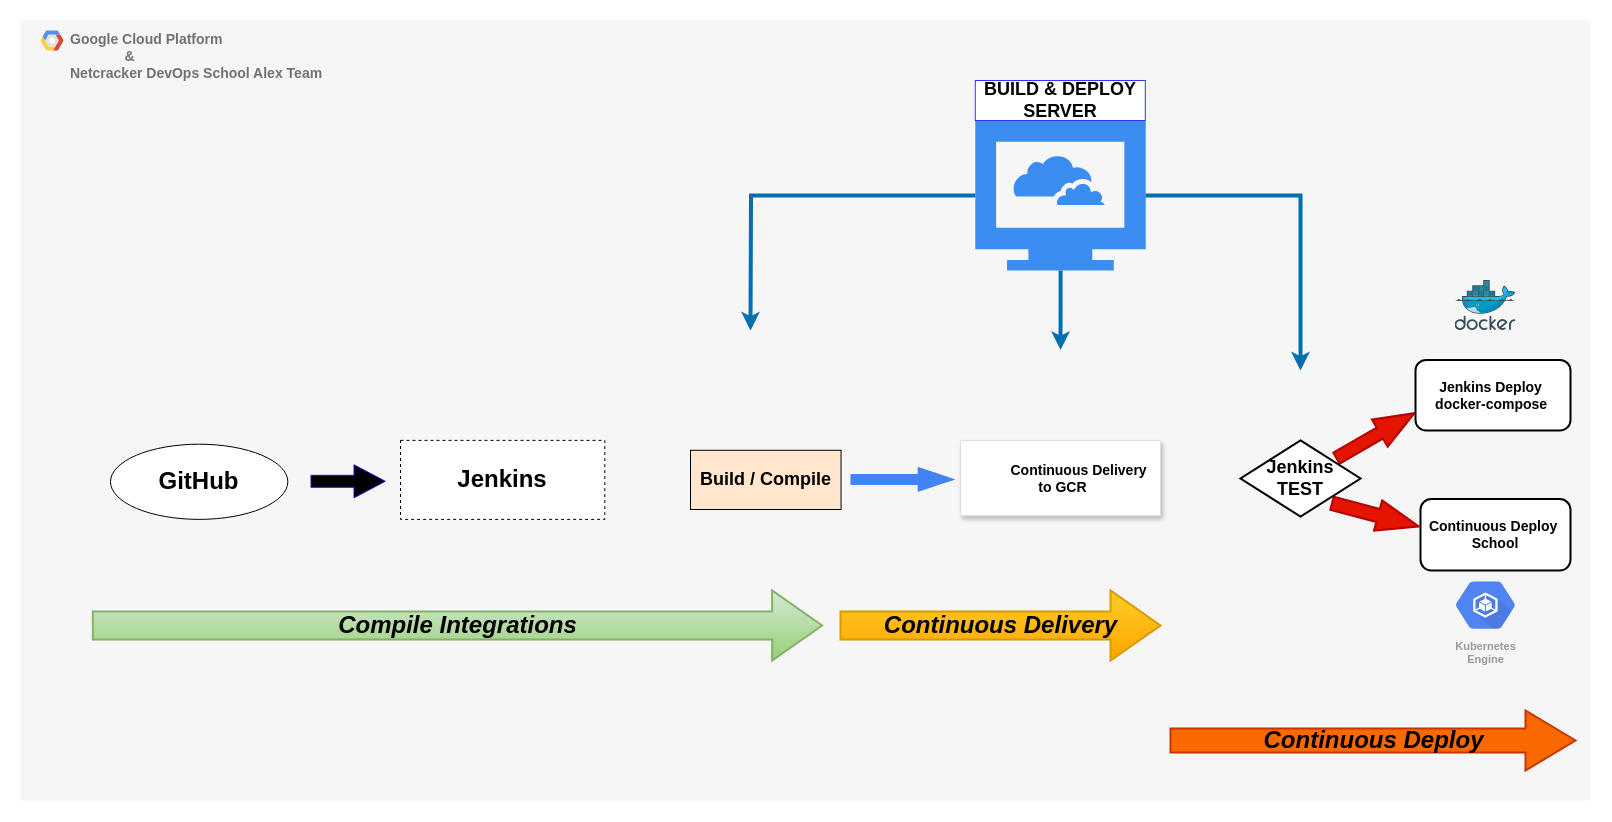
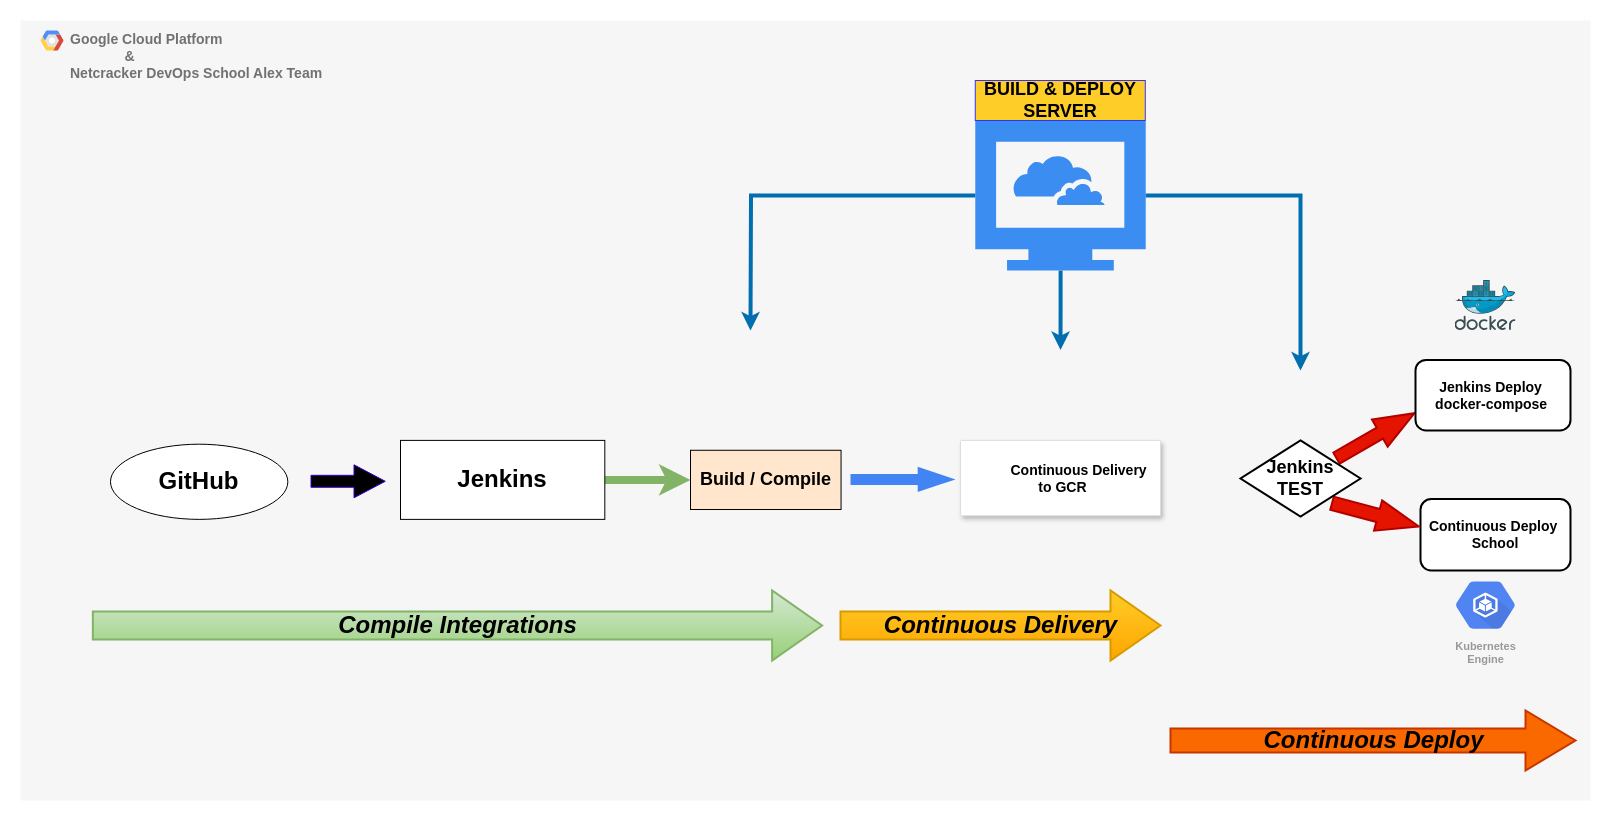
- <mxCell id="28" value="&lt;span style=&quot;font-size: 18px&quot;&gt;&lt;b&gt;BUILD &amp;amp; DEPLOY SERVER&lt;/b&gt;&lt;/span&gt;" style="rounded=0;whiteSpace=wrap;html=1;strokeColor=#3333FF;" vertex="1" parent="2"><mxGeometry x="954.78" y="60" width="170" height="40" as="geometry" /></mxCell>
+ <mxCell id="28" value="&lt;span style=&quot;font-size: 18px&quot;&gt;&lt;b&gt;BUILD &amp;amp; DEPLOY SERVER&lt;/b&gt;&lt;/span&gt;" style="rounded=0;whiteSpace=wrap;html=1;strokeColor=#3333FF;fillColor=#ffcd28;" vertex="1" parent="2"><mxGeometry x="954.78" y="60" width="170" height="40" as="geometry" /></mxCell>
- <mxCell id="5" value="&lt;font style=&quot;font-size: 24px&quot;&gt;&lt;b&gt;Jenkins&lt;/b&gt;&lt;/font&gt;" style="whiteSpace=wrap;html=1;dashed=1;" parent="2" vertex="1"><mxGeometry x="380.003" y="419.895" width="204.315" height="78.987" as="geometry" /></mxCell>
+ <mxCell id="5" value="&lt;font style=&quot;font-size: 24px&quot;&gt;&lt;b&gt;Jenkins&lt;/b&gt;&lt;/font&gt;" style="whiteSpace=wrap;html=1;" parent="2" vertex="1"><mxGeometry x="380.003" y="419.895" width="204.315" height="78.987" as="geometry" /></mxCell>
+ <mxCell id="4" value="" style="edgeStyle=orthogonalEdgeStyle;rounded=0;orthogonalLoop=1;jettySize=auto;html=1;strokeWidth=8;fillColor=#d5e8d4;strokeColor=#82b366;gradientColor=#97d077;" parent="2" source="5" target="9" edge="1"><mxGeometry relative="1" as="geometry" /></mxCell>
